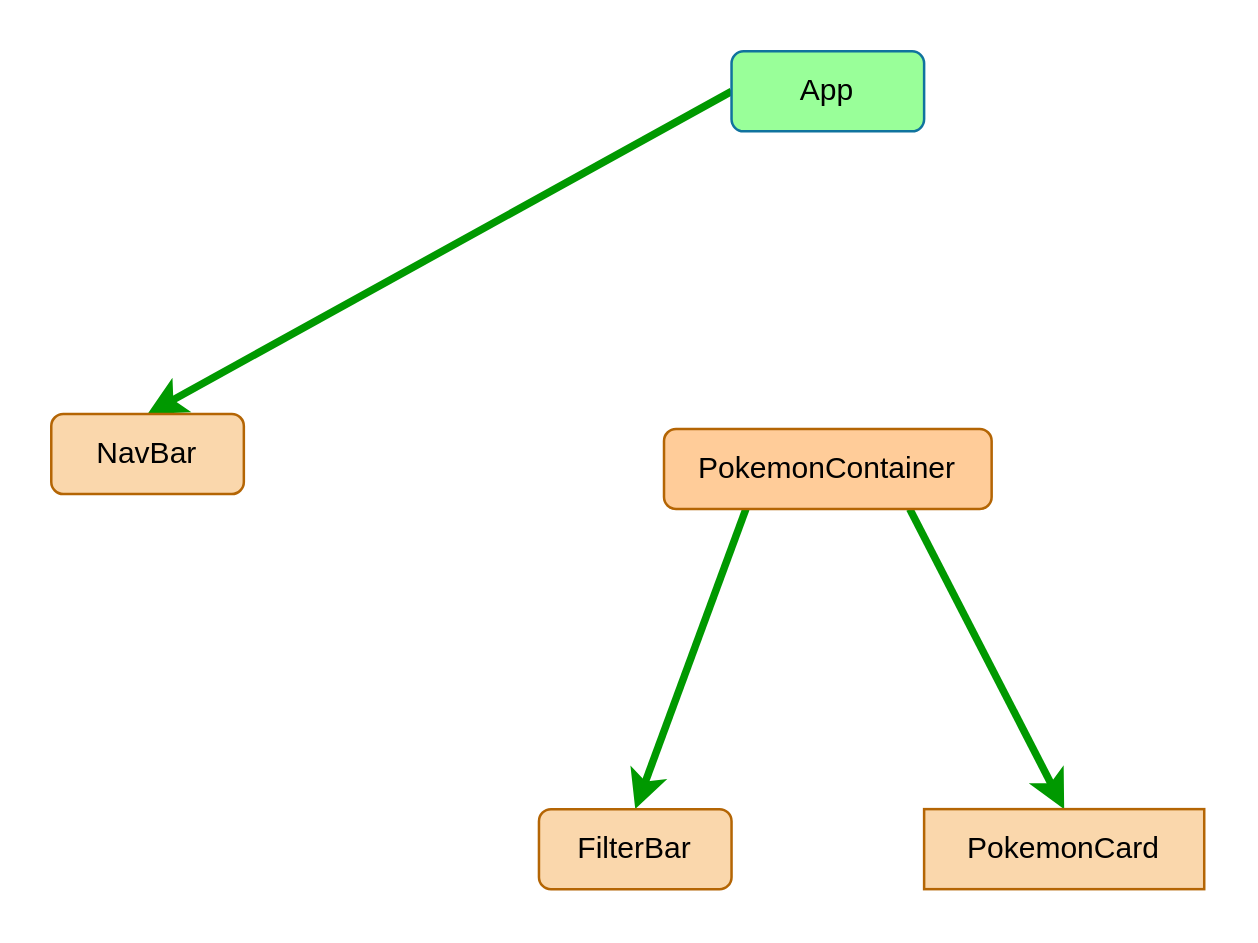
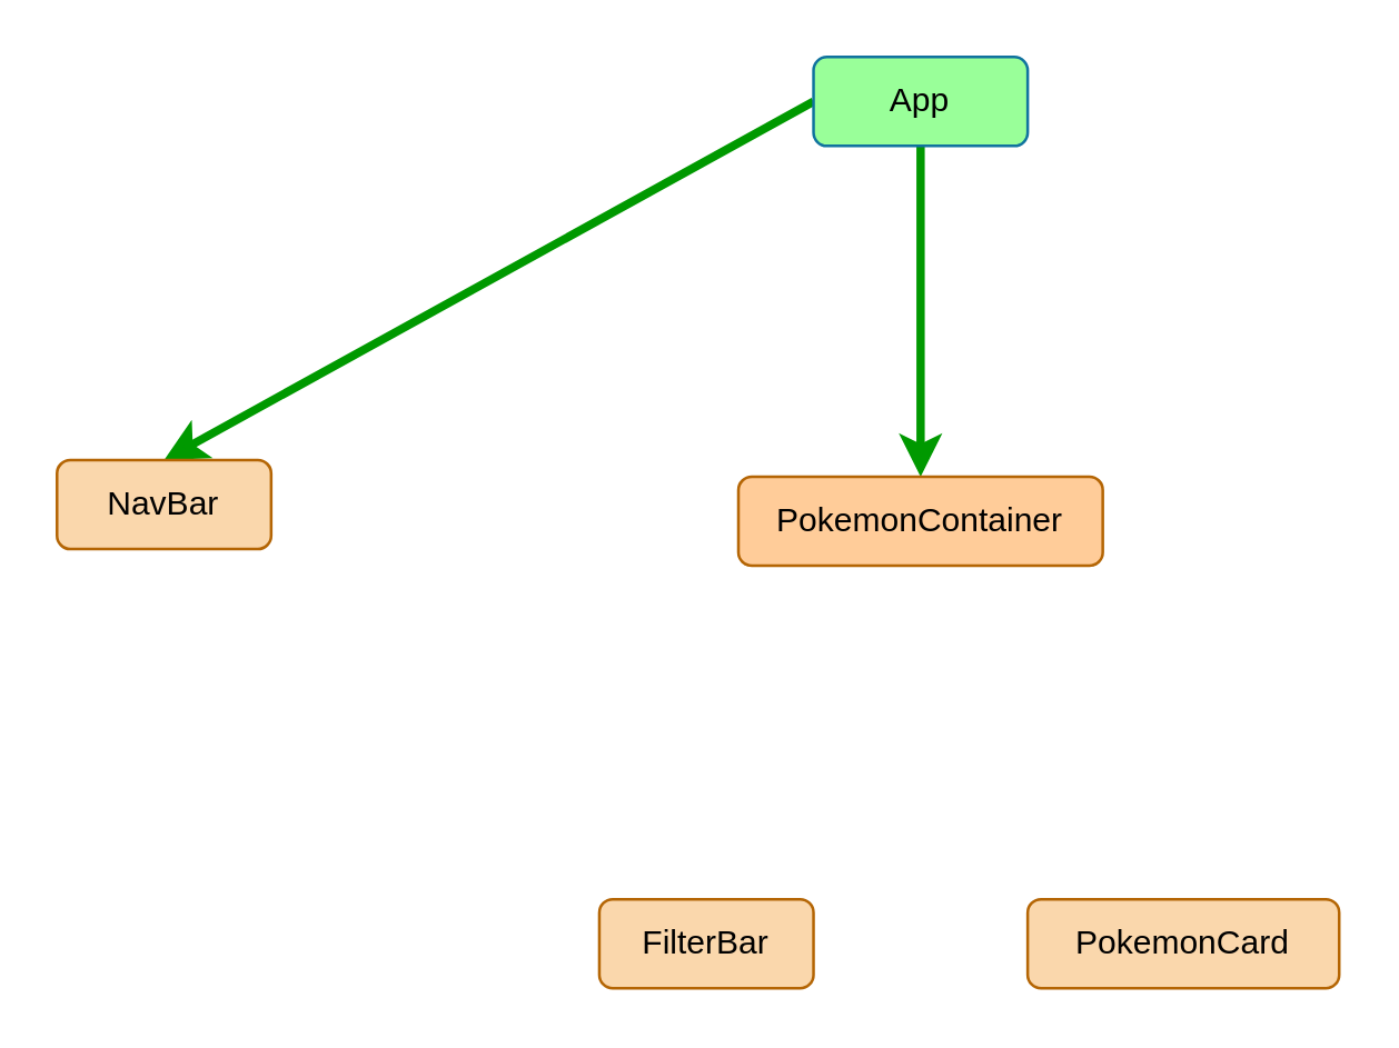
+ <mxCell id="3" style="edgeStyle=none;orthogonalLoop=1;jettySize=auto;html=1;exitX=0.5;exitY=1;exitDx=0;exitDy=0;strokeWidth=3;strokeColor=#009900;jumpSize=2;" edge="1" parent="1" source="4" target="8"><mxGeometry relative="1" as="geometry" /></mxCell>
- <mxCell id="6" style="edgeStyle=none;jumpSize=2;orthogonalLoop=1;jettySize=auto;html=1;exitX=0.25;exitY=1;exitDx=0;exitDy=0;entryX=0.5;entryY=0;entryDx=0;entryDy=0;strokeColor=#009900;strokeWidth=3;" edge="1" parent="1" source="8" target="9"><mxGeometry relative="1" as="geometry" /></mxCell>
- <mxCell id="7" style="edgeStyle=none;jumpSize=2;orthogonalLoop=1;jettySize=auto;html=1;exitX=0.75;exitY=1;exitDx=0;exitDy=0;entryX=0.5;entryY=0;entryDx=0;entryDy=0;strokeColor=#009900;strokeWidth=3;" edge="1" parent="1" source="8" target="10"><mxGeometry relative="1" as="geometry" /></mxCell>
- <mxCell id="10" value="&lt;font color=&quot;#000000&quot;&gt;PokemonCard&lt;/font&gt;" style="whiteSpace=wrap;html=1;fillColor=#fad7ac;strokeColor=#b46504;rounded=0;" vertex="1" parent="1"><mxGeometry x="369" y="323" width="112" height="32" as="geometry" /></mxCell>
+ <mxCell id="10" value="&lt;font color=&quot;#000000&quot;&gt;PokemonCard&lt;/font&gt;" style="rounded=1;whiteSpace=wrap;html=1;fillColor=#fad7ac;strokeColor=#b46504;" vertex="1" parent="1"><mxGeometry x="369" y="323" width="112" height="32" as="geometry" /></mxCell>
